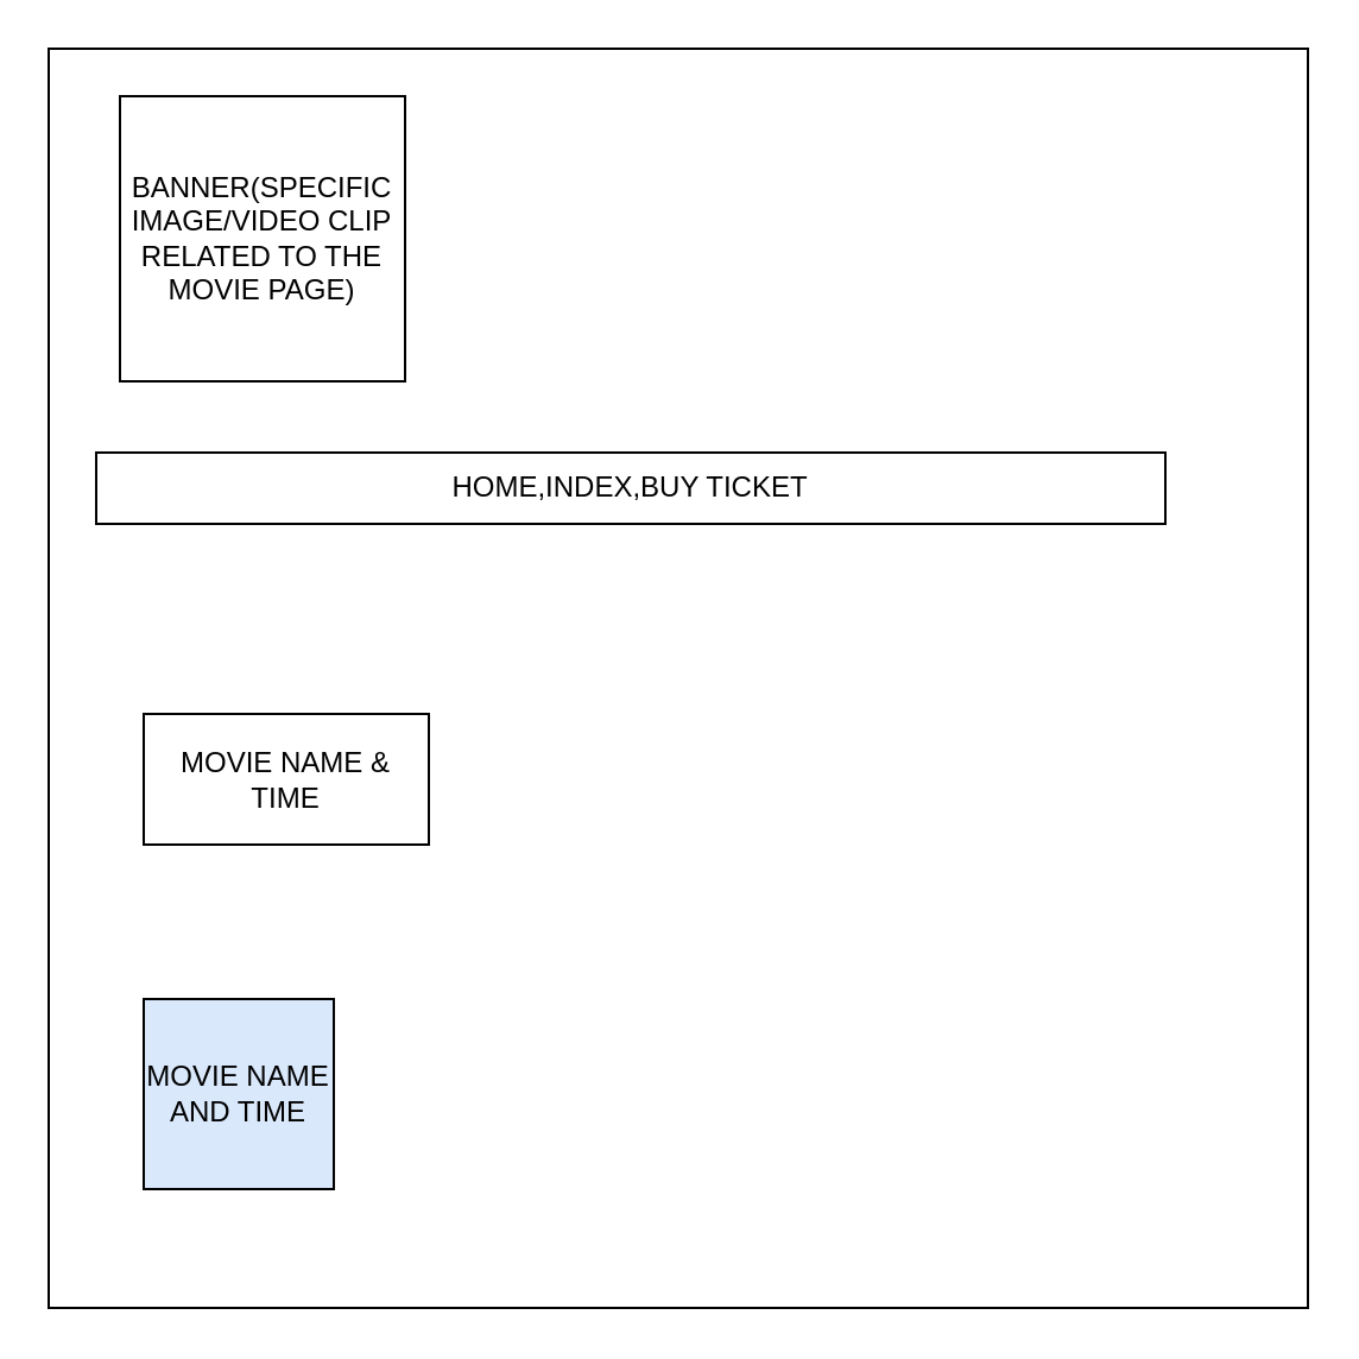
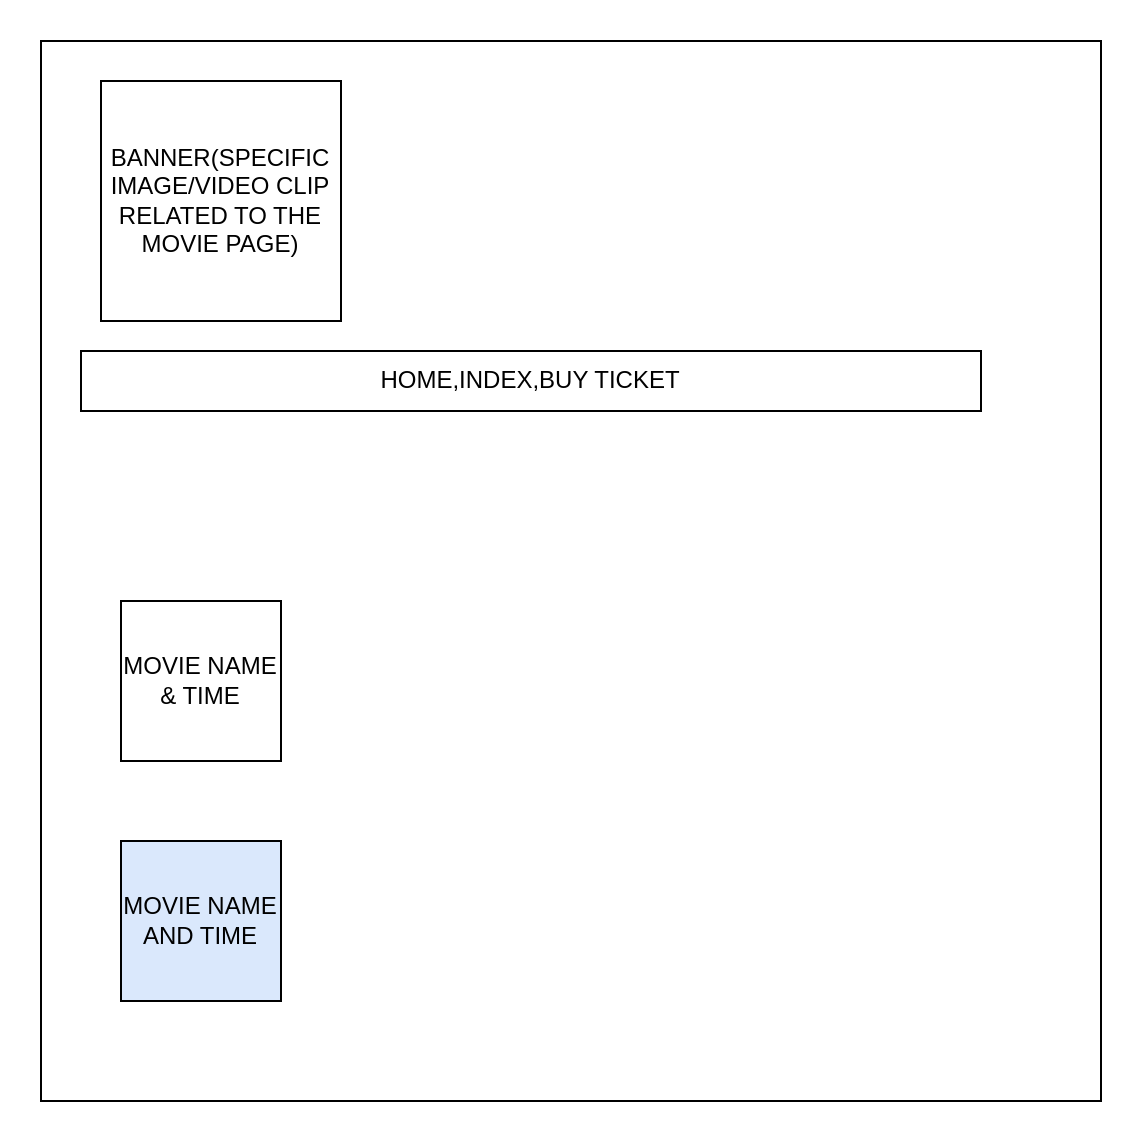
- <mxCell id="4" value="HOME,INDEX,BUY TICKET" style="rounded=0;whiteSpace=wrap;html=1;" vertex="1" parent="1"><mxGeometry x="40" y="190" width="450" height="30" as="geometry" /></mxCell>
+ <mxCell id="4" value="HOME,INDEX,BUY TICKET" style="rounded=0;whiteSpace=wrap;html=1;" vertex="1" parent="1"><mxGeometry x="40" y="175" width="450" height="30" as="geometry" /></mxCell>
- <mxCell id="5" value="MOVIE NAME &amp;amp; TIME" style="whiteSpace=wrap;html=1;aspect=fixed;" vertex="1" parent="1"><mxGeometry x="60" y="300" width="120" height="55" as="geometry" /></mxCell>
+ <mxCell id="5" value="MOVIE NAME &amp;amp; TIME" style="whiteSpace=wrap;html=1;aspect=fixed;" vertex="1" parent="1"><mxGeometry x="60" y="300" width="80" height="80" as="geometry" /></mxCell>
